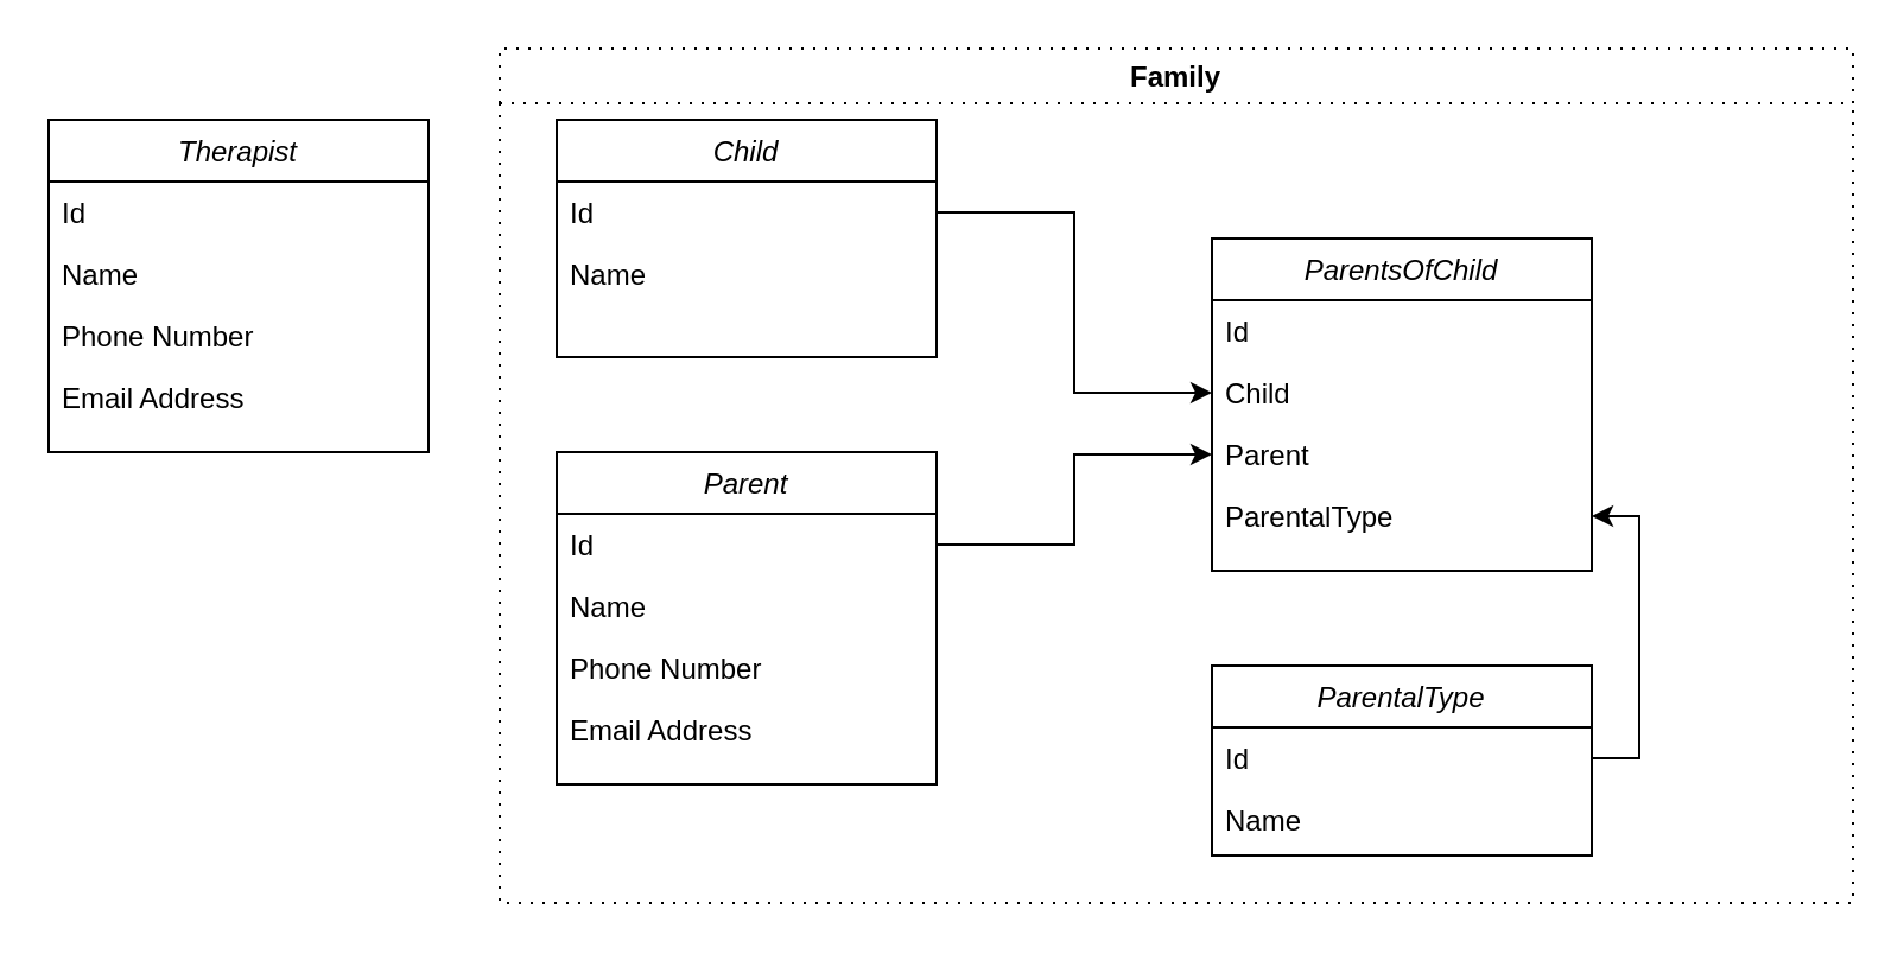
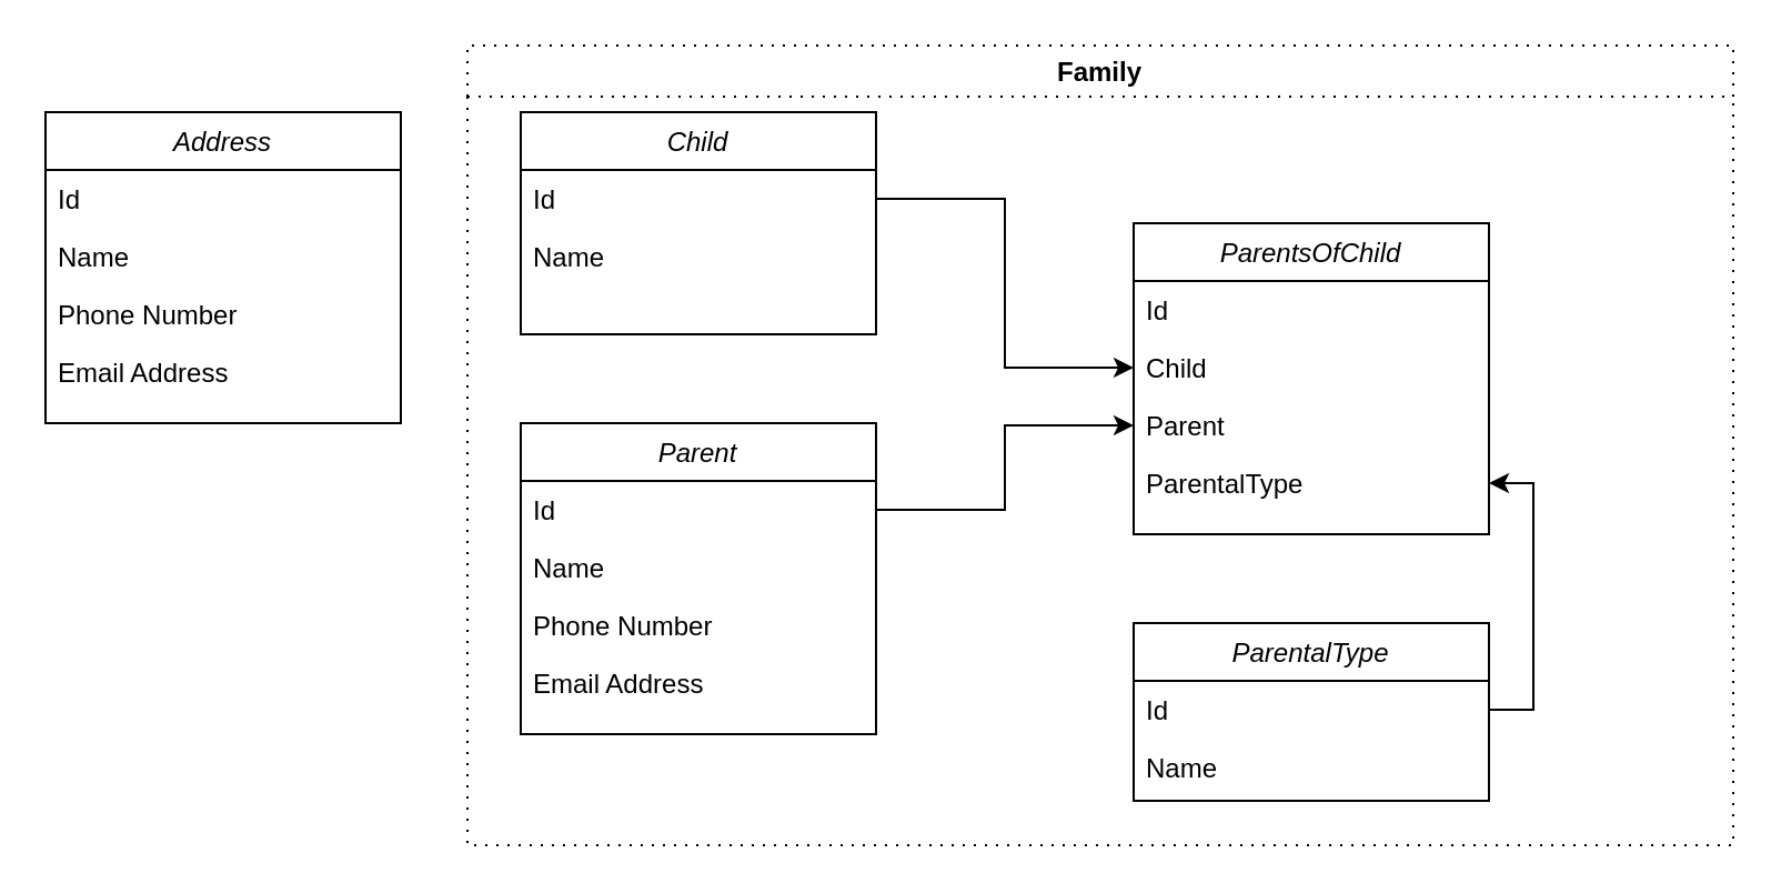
- <mxCell id="3" value="Therapist" style="swimlane;fontStyle=2;align=center;verticalAlign=top;childLayout=stackLayout;horizontal=1;startSize=26;horizontalStack=0;resizeParent=1;resizeLast=0;collapsible=1;marginBottom=0;rounded=0;shadow=0;strokeWidth=1;" parent="1" vertex="1"><mxGeometry x="20" y="50" width="160" height="140" as="geometry"><mxRectangle x="230" y="140" width="160" height="26" as="alternateBounds" /></mxGeometry></mxCell>
+ <mxCell id="3" value="Address" style="swimlane;fontStyle=2;align=center;verticalAlign=top;childLayout=stackLayout;horizontal=1;startSize=26;horizontalStack=0;resizeParent=1;resizeLast=0;collapsible=1;marginBottom=0;rounded=0;shadow=0;strokeWidth=1;" parent="1" vertex="1"><mxGeometry x="20" y="50" width="160" height="140" as="geometry"><mxRectangle x="230" y="140" width="160" height="26" as="alternateBounds" /></mxGeometry></mxCell>
